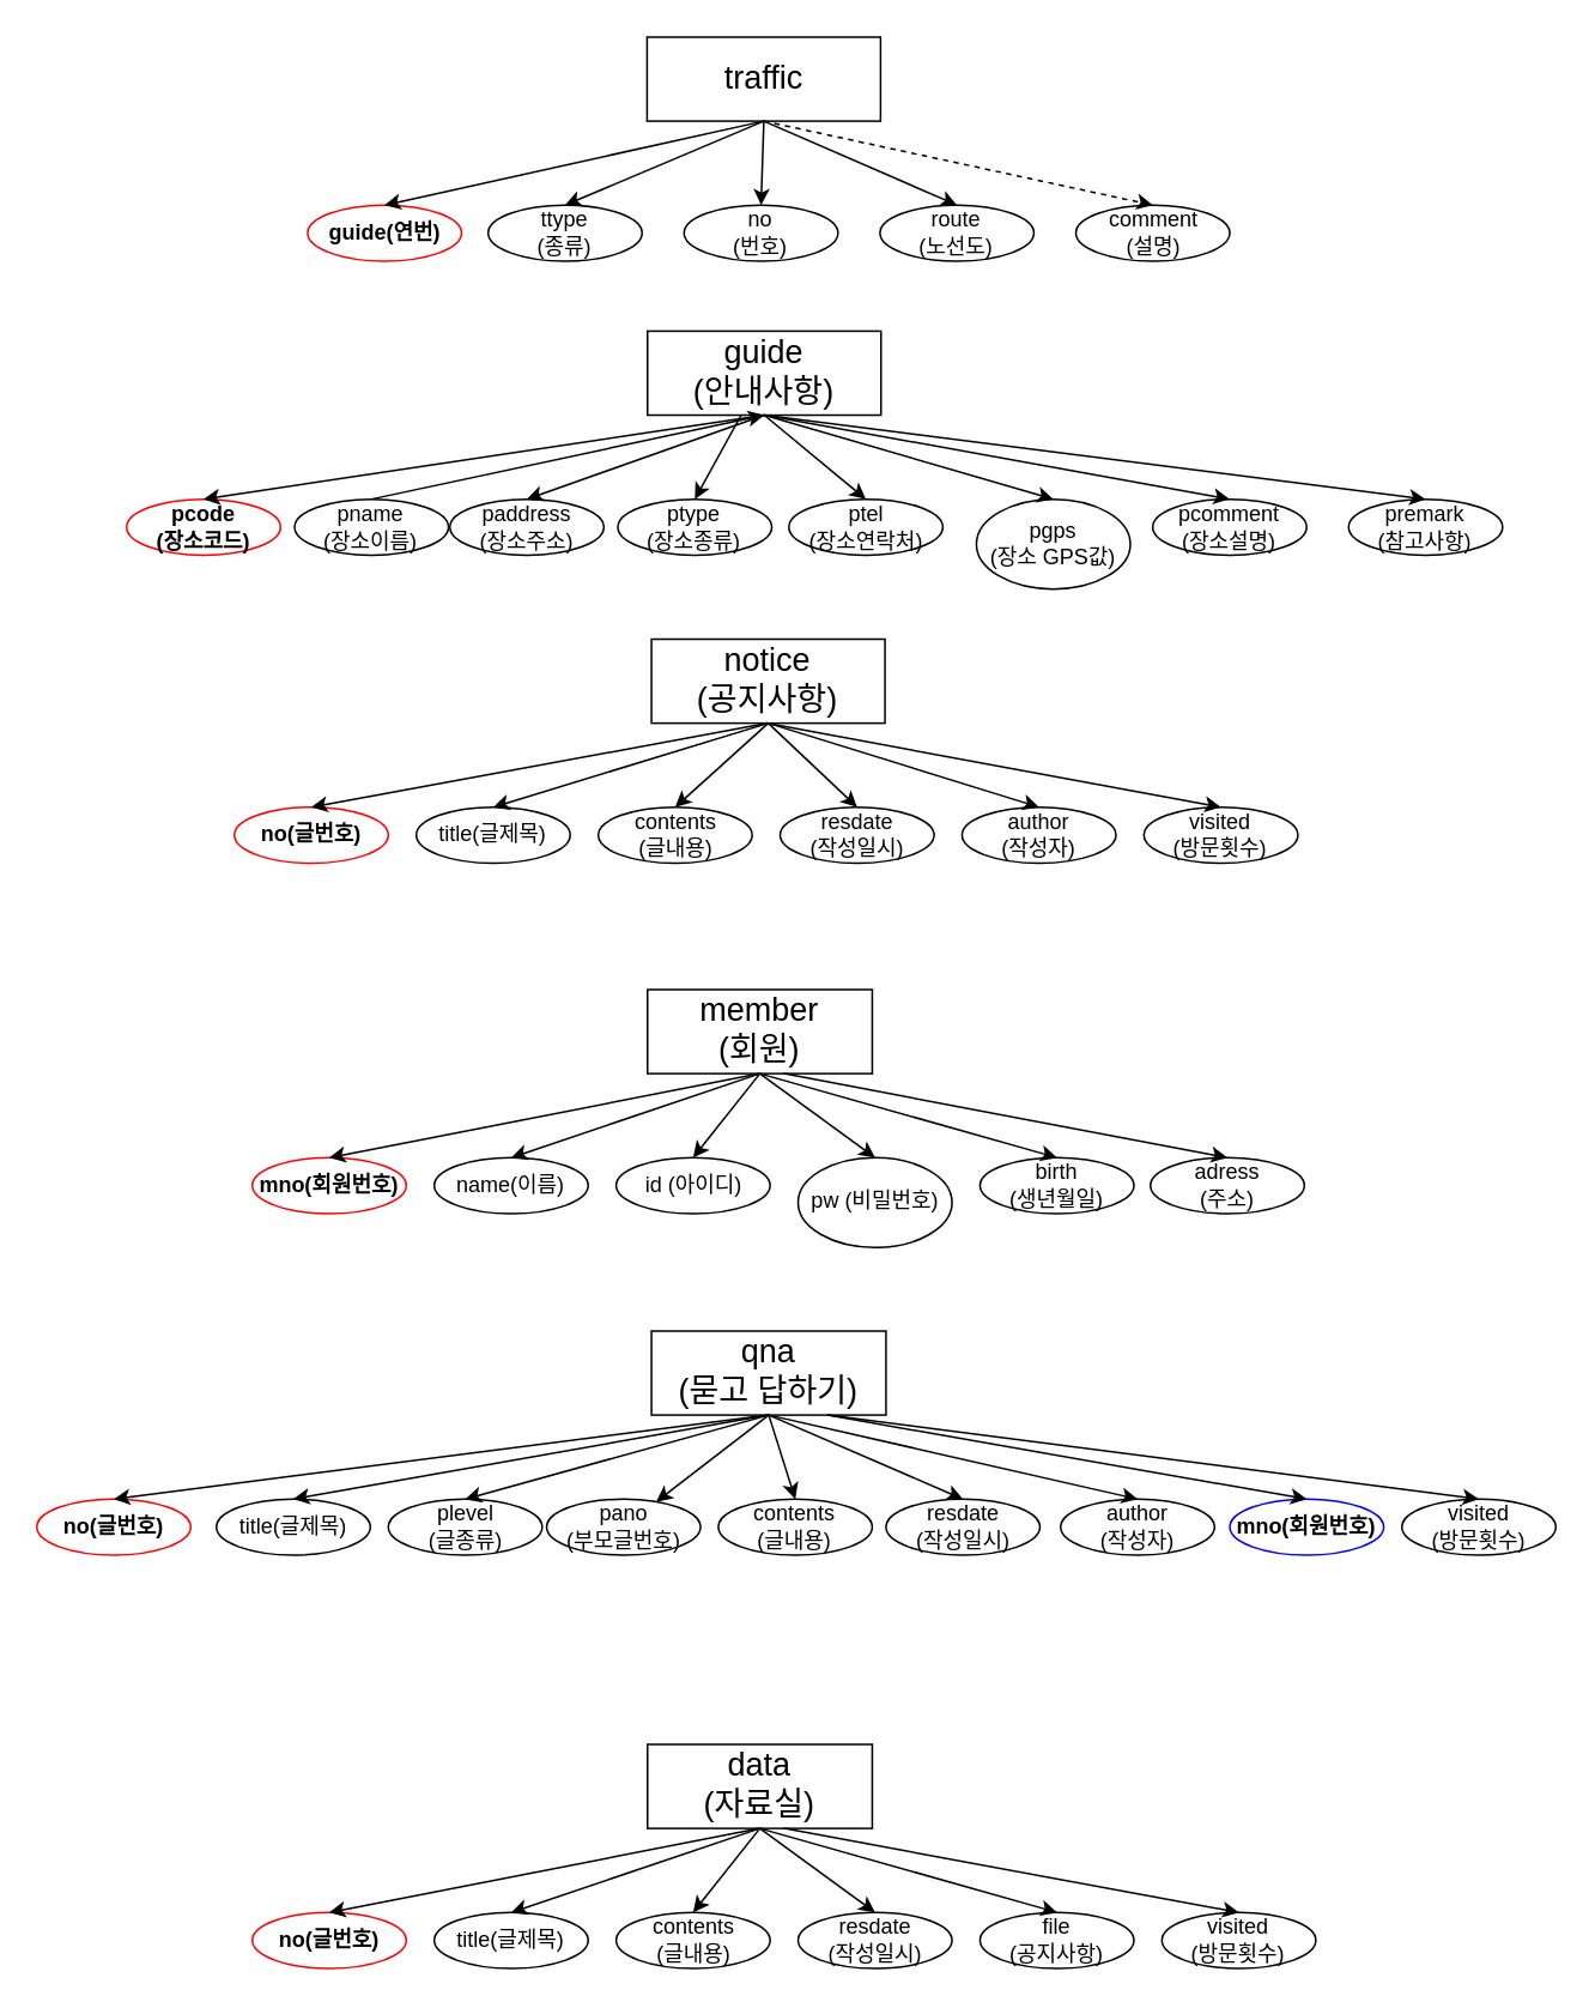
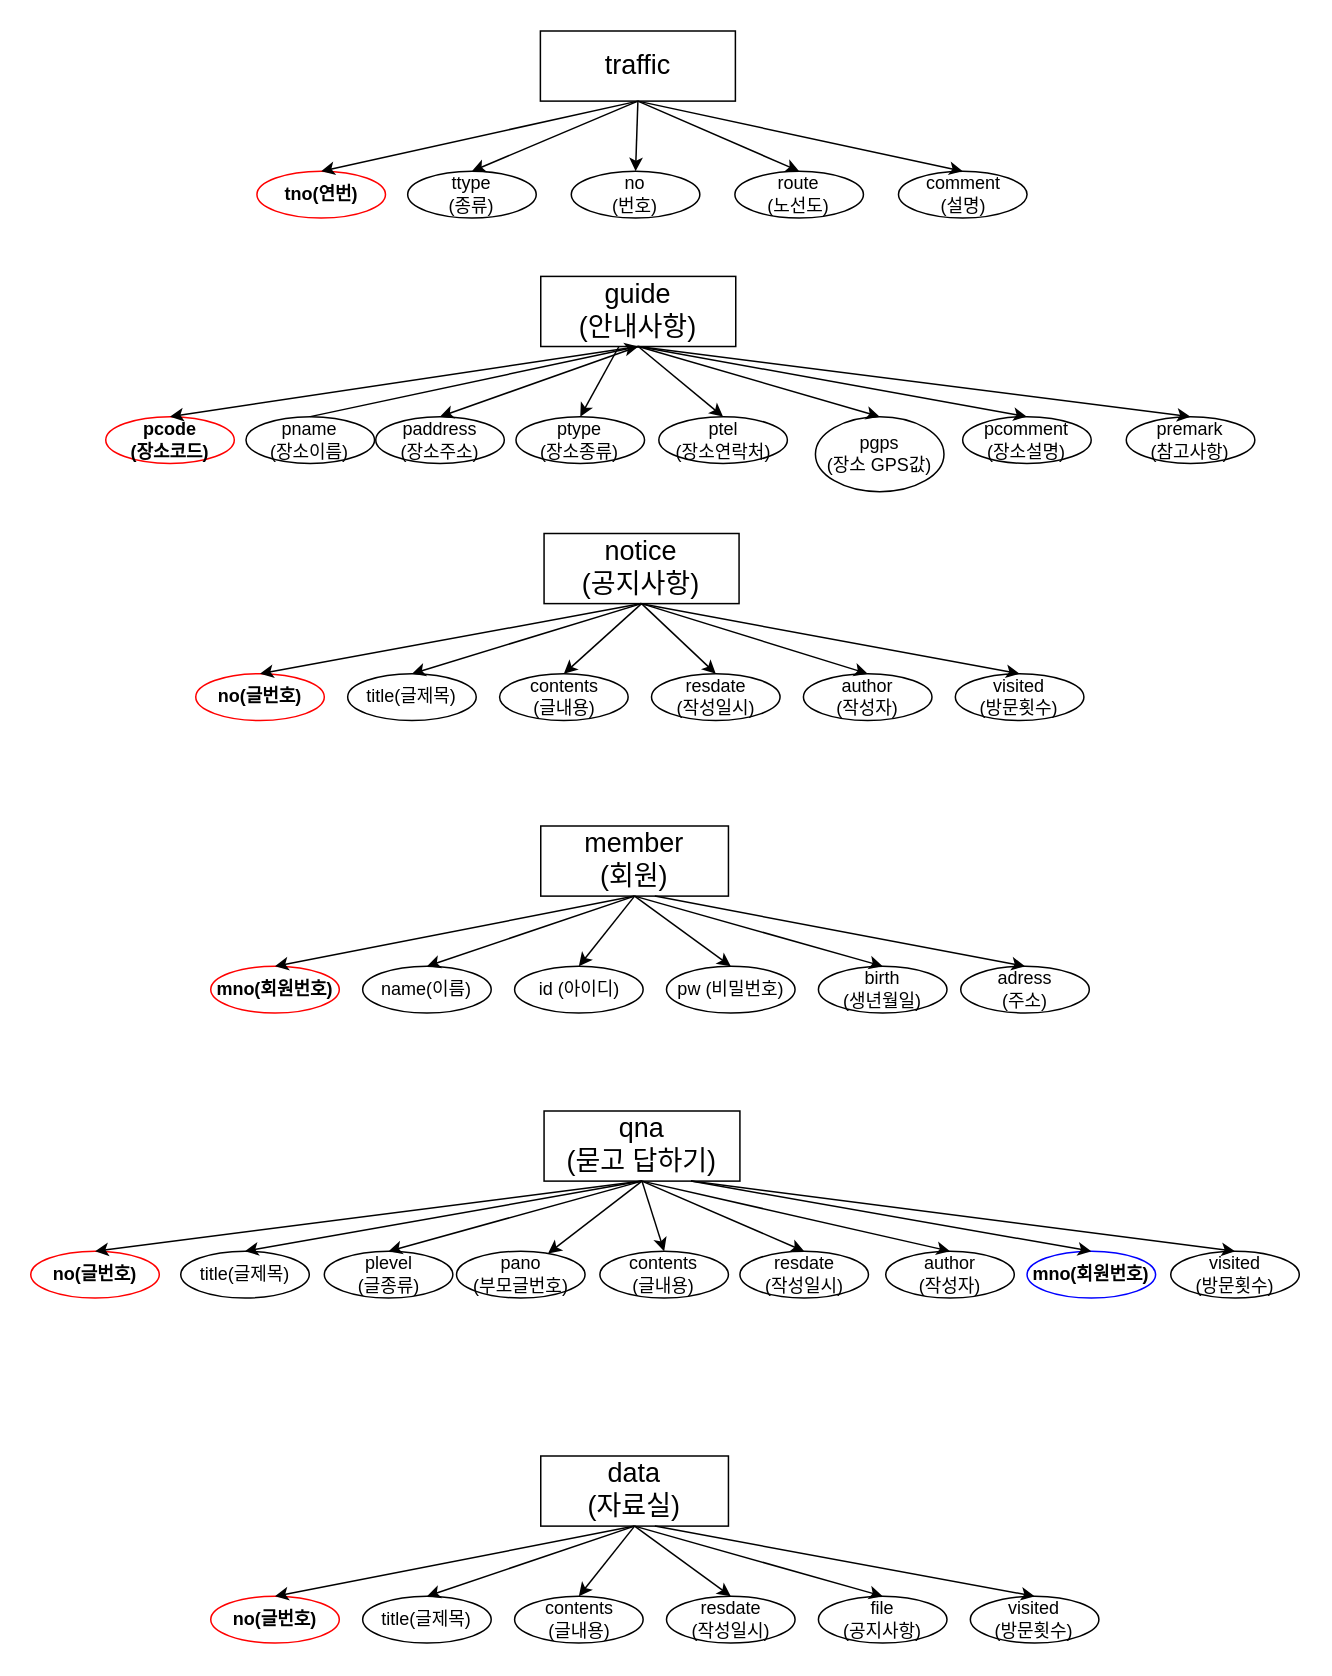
- <mxCell id="10" value="" style="endArrow=classic;html=1;rounded=0;exitX=0.5;exitY=1;exitDx=0;exitDy=0;entryX=0.5;entryY=0;entryDx=0;entryDy=0;dashed=1;" parent="1" source="2" target="6" edge="1"><mxGeometry width="50" height="50" relative="1" as="geometry"><mxPoint x="434.506" y="74.535" as="sourcePoint" /><mxPoint x="489.821" y="121.279" as="targetPoint" /></mxGeometry></mxCell>
+ <mxCell id="10" value="" style="endArrow=classic;html=1;rounded=0;exitX=0.5;exitY=1;exitDx=0;exitDy=0;entryX=0.5;entryY=0;entryDx=0;entryDy=0;" parent="1" source="2" target="6" edge="1"><mxGeometry width="50" height="50" relative="1" as="geometry"><mxPoint x="434.506" y="74.535" as="sourcePoint" /><mxPoint x="489.821" y="121.279" as="targetPoint" /></mxGeometry></mxCell>
- <mxCell id="80" value="&lt;b&gt;guide(연번)&lt;/b&gt;" style="ellipse;whiteSpace=wrap;html=1;strokeColor=#FF0000;" parent="1" vertex="1"><mxGeometry x="170.79" y="113.488" width="85.698" height="31.163" as="geometry" /></mxCell>
+ <mxCell id="80" value="&lt;b&gt;tno(연번)&lt;/b&gt;" style="ellipse;whiteSpace=wrap;html=1;strokeColor=#FF0000;" parent="1" vertex="1"><mxGeometry x="170.79" y="113.488" width="85.698" height="31.163" as="geometry" /></mxCell>
- <mxCell id="71" value="pw (비밀번호)" style="ellipse;whiteSpace=wrap;html=1;" parent="1" vertex="1"><mxGeometry x="443.84" y="643.488" width="85.698" height="50" as="geometry" /></mxCell>
+ <mxCell id="71" value="pw (비밀번호)" style="ellipse;whiteSpace=wrap;html=1;" parent="1" vertex="1"><mxGeometry x="443.84" y="643.488" width="85.698" height="31.163" as="geometry" /></mxCell>
